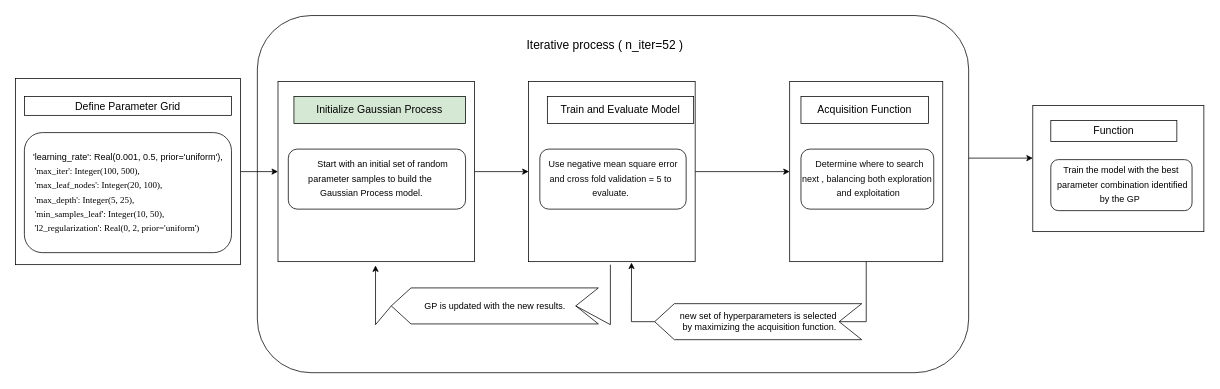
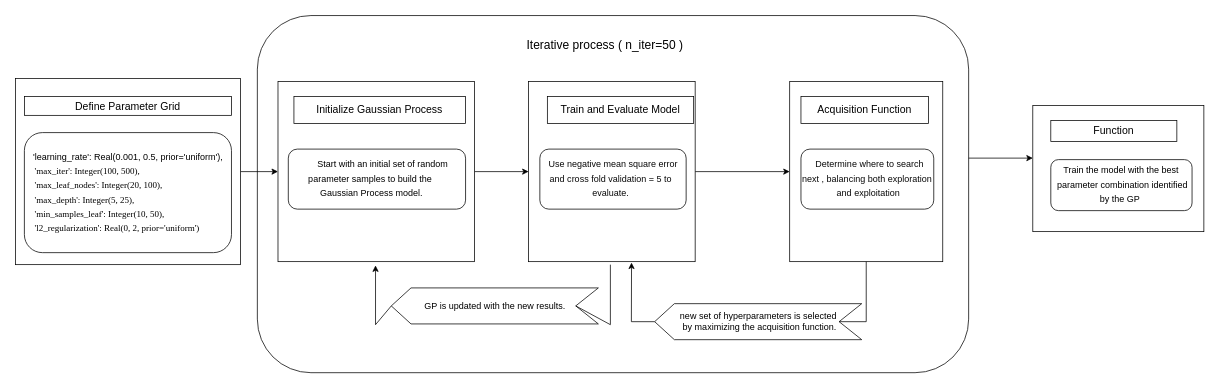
- <mxCell id="24" value="&lt;font style=&quot;font-size: 16px;&quot;&gt;Iterative process ( n_iter=52 )&lt;/font&gt;" style="text;html=1;align=center;verticalAlign=middle;whiteSpace=wrap;rounded=0;" vertex="1" parent="1"><mxGeometry x="644" y="44" width="324" height="30" as="geometry" /></mxCell>
+ <mxCell id="24" value="&lt;font style=&quot;font-size: 16px;&quot;&gt;Iterative process ( n_iter=50 )&lt;/font&gt;" style="text;html=1;align=center;verticalAlign=middle;whiteSpace=wrap;rounded=0;" vertex="1" parent="1"><mxGeometry x="644" y="44" width="324" height="30" as="geometry" /></mxCell>
- <mxCell id="9" value="&lt;font style=&quot;font-size: 14px;&quot;&gt;Initialize Gaussian Process&lt;/font&gt;" style="rounded=0;whiteSpace=wrap;html=1;fillColor=#d5e8d4;" parent="1" vertex="1"><mxGeometry x="391.25" y="128" width="228.75" height="36" as="geometry" /></mxCell>
+ <mxCell id="9" value="&lt;font style=&quot;font-size: 14px;&quot;&gt;Initialize Gaussian Process&lt;/font&gt;" style="rounded=0;whiteSpace=wrap;html=1;" parent="1" vertex="1"><mxGeometry x="391.25" y="128" width="228.75" height="36" as="geometry" /></mxCell>
